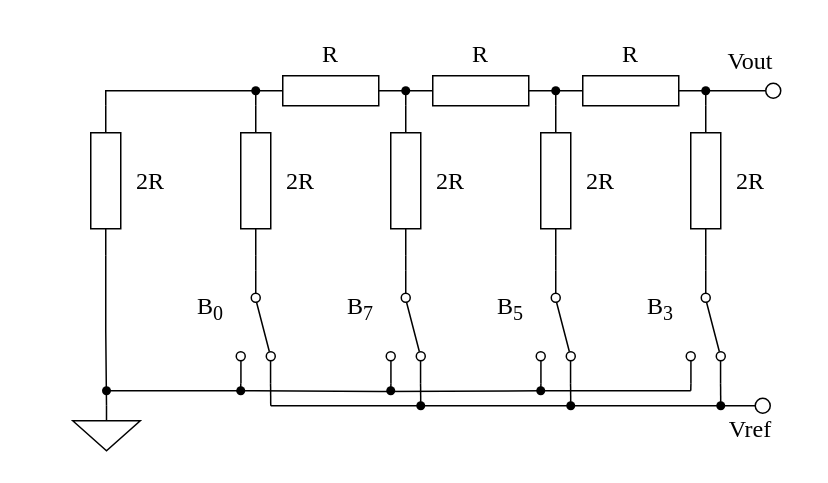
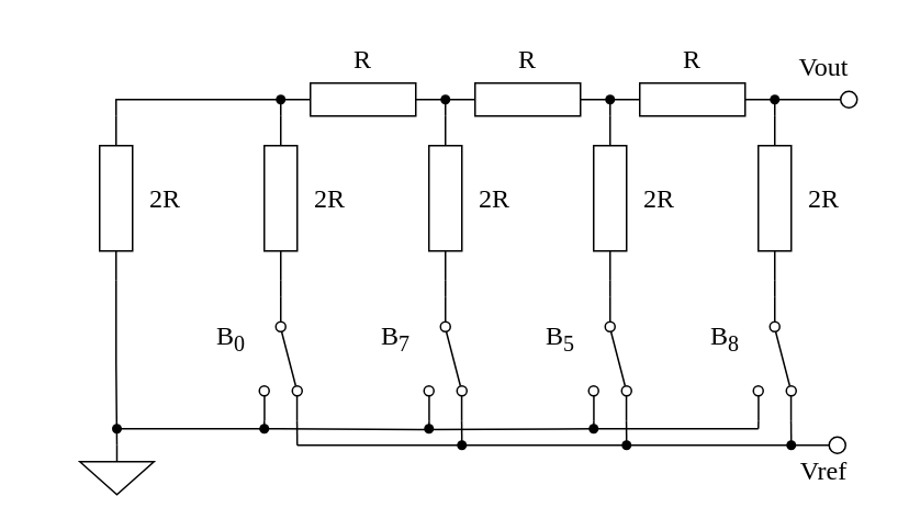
- <mxCell id="67" value="&lt;font face=&quot;Times New Roman&quot; style=&quot;font-size: 16px;&quot;&gt;B&lt;sub&gt;3&lt;/sub&gt;&lt;/font&gt;" style="text;html=1;align=center;verticalAlign=middle;whiteSpace=wrap;rounded=0;" parent="1" vertex="1"><mxGeometry x="410" y="190" width="60" height="30" as="geometry" /></mxCell>
+ <mxCell id="67" value="&lt;font face=&quot;Times New Roman&quot; style=&quot;font-size: 16px;&quot;&gt;B&lt;sub&gt;8&lt;/sub&gt;&lt;/font&gt;" style="text;html=1;align=center;verticalAlign=middle;whiteSpace=wrap;rounded=0;" parent="1" vertex="1"><mxGeometry x="410" y="190" width="60" height="30" as="geometry" /></mxCell>
